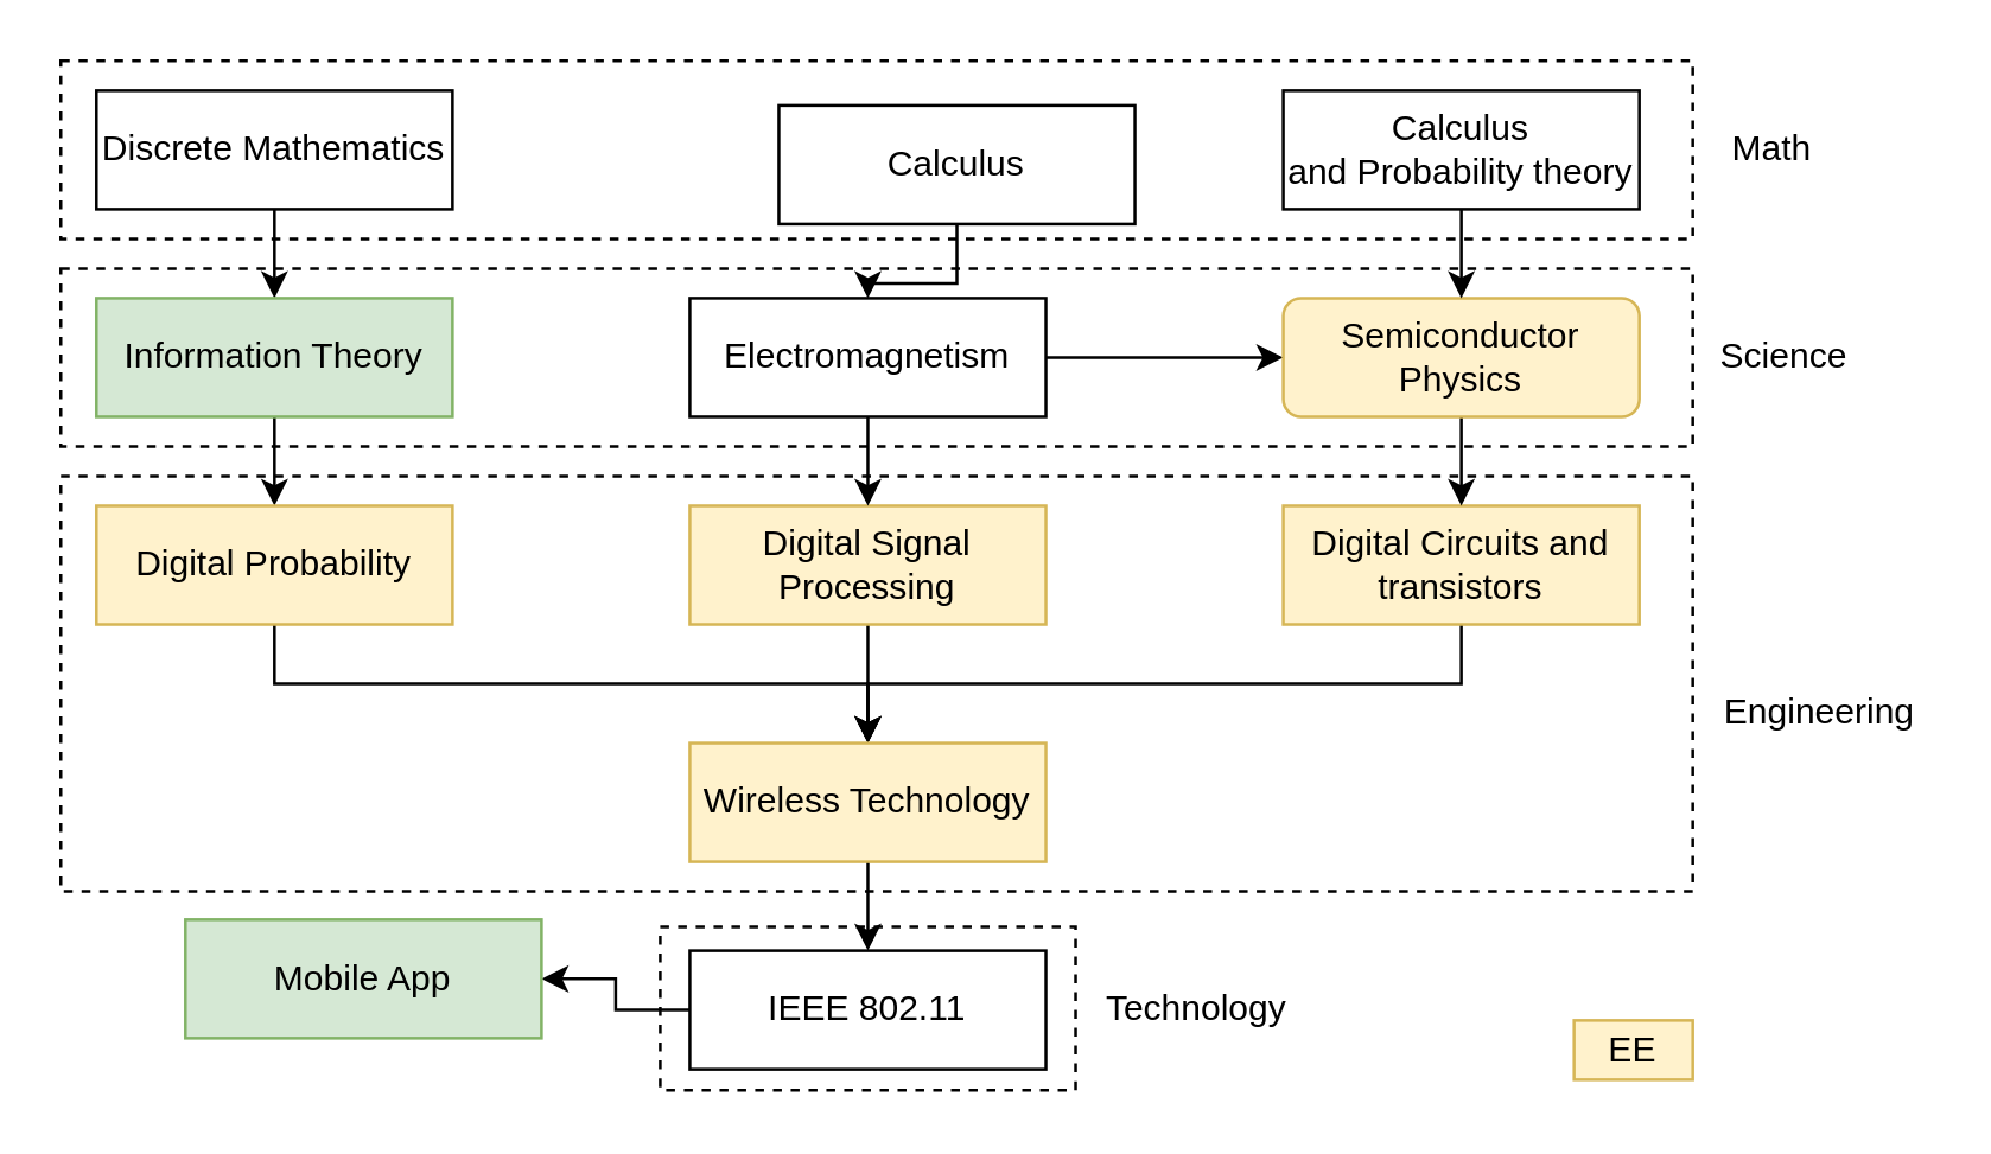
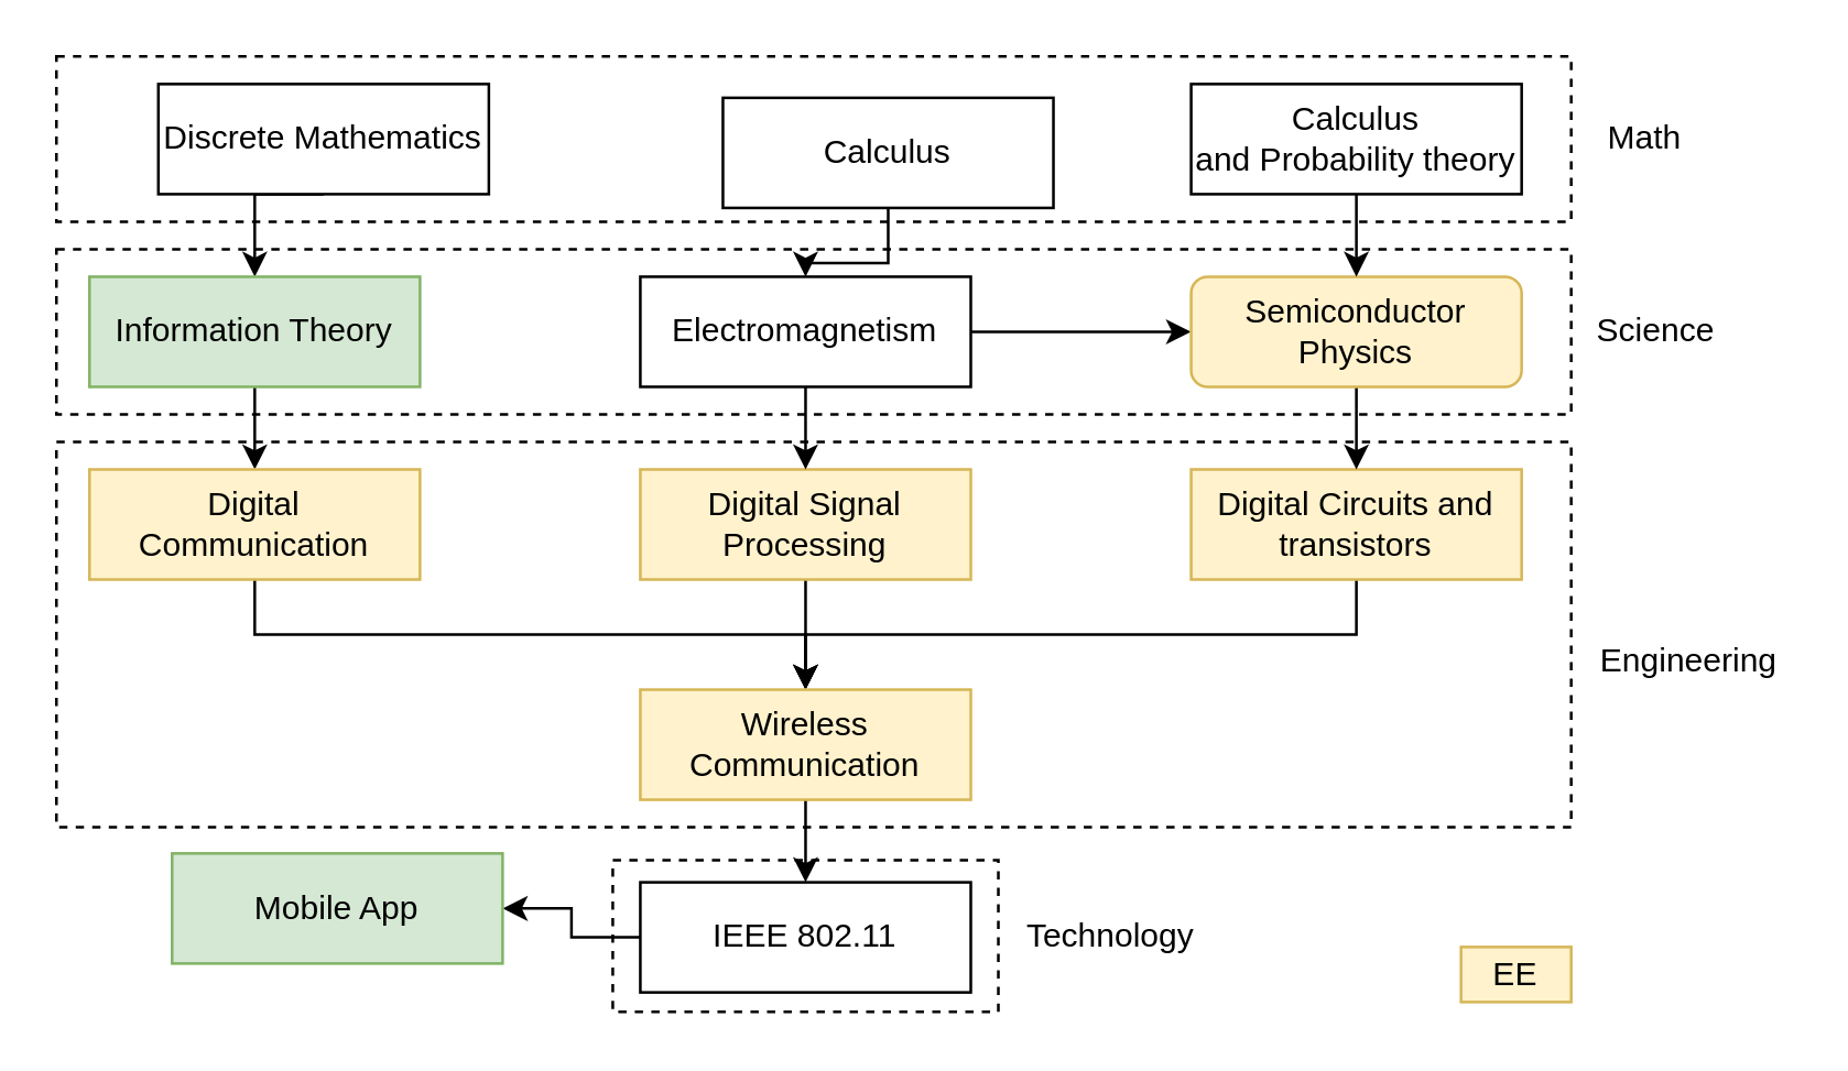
- <mxCell id="6" value="Discrete Mathematics" style="rounded=0;whiteSpace=wrap;html=1;" vertex="1" parent="1"><mxGeometry x="32" y="30" width="120" height="40" as="geometry" /></mxCell>
+ <mxCell id="6" value="Discrete Mathematics" style="rounded=0;whiteSpace=wrap;html=1;" vertex="1" parent="1"><mxGeometry x="57" y="30" width="120" height="40" as="geometry" /></mxCell>
- <mxCell id="12" value="Digital Probability" style="rounded=0;whiteSpace=wrap;html=1;fillColor=#fff2cc;strokeColor=#d6b656;" vertex="1" parent="1"><mxGeometry x="32" y="170" width="120" height="40" as="geometry" /></mxCell>
+ <mxCell id="12" value="Digital Communication" style="rounded=0;whiteSpace=wrap;html=1;fillColor=#fff2cc;strokeColor=#d6b656;" vertex="1" parent="1"><mxGeometry x="32" y="170" width="120" height="40" as="geometry" /></mxCell>
- <mxCell id="23" value="Wireless Technology" style="rounded=0;whiteSpace=wrap;html=1;fillColor=#fff2cc;strokeColor=#d6b656;" vertex="1" parent="1"><mxGeometry x="232" y="250" width="120" height="40" as="geometry" /></mxCell>
+ <mxCell id="23" value="Wireless Communication" style="rounded=0;whiteSpace=wrap;html=1;fillColor=#fff2cc;strokeColor=#d6b656;" vertex="1" parent="1"><mxGeometry x="232" y="250" width="120" height="40" as="geometry" /></mxCell>
